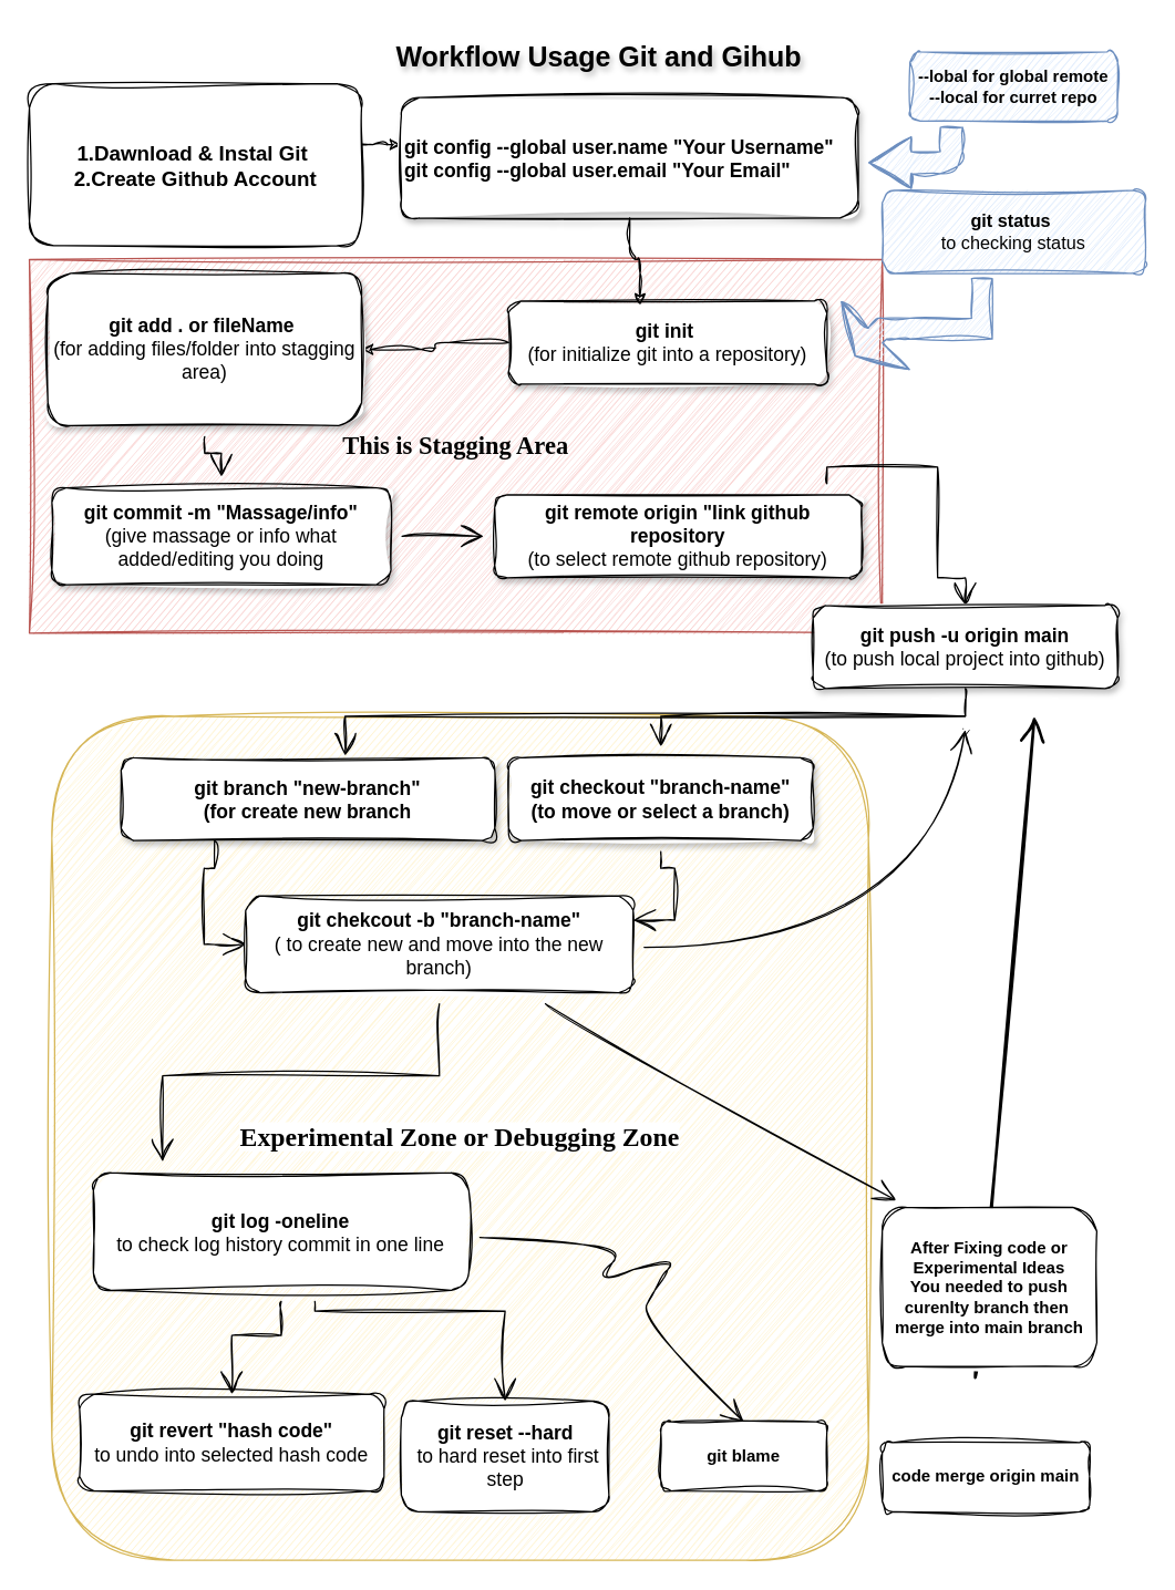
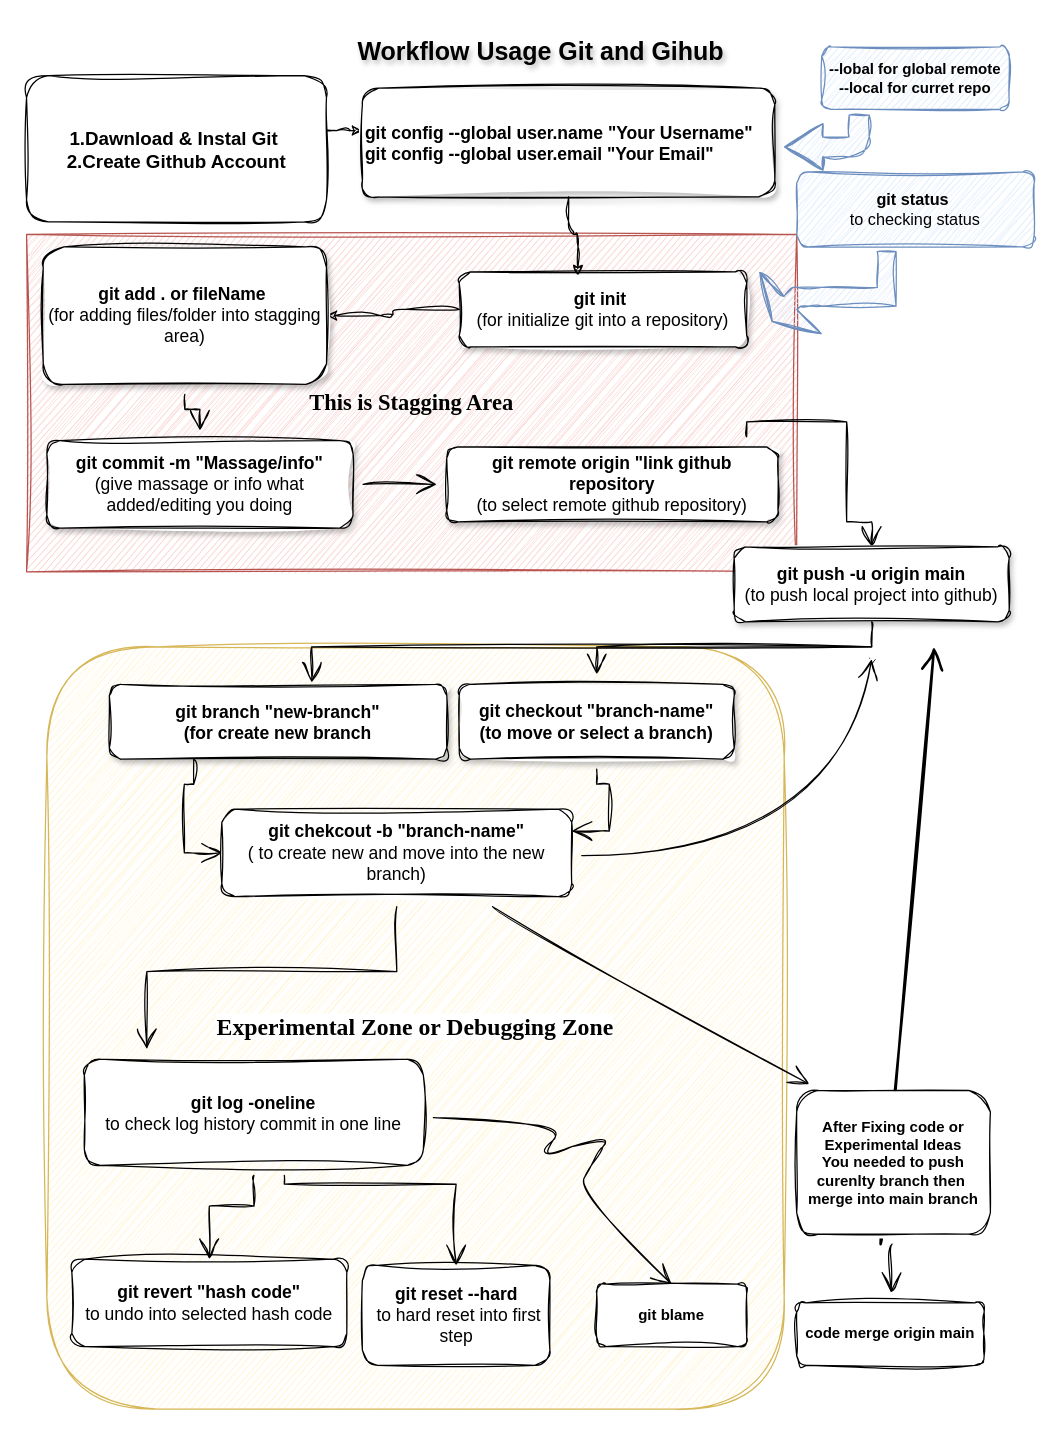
+ <mxCell id="40" value="" style="edgeStyle=none;curved=1;rounded=0;sketch=1;hachureGap=4;jiggle=2;curveFitting=1;orthogonalLoop=1;jettySize=auto;html=1;fontFamily=Architects Daughter;fontSource=https%3A%2F%2Ffonts.googleapis.com%2Fcss%3Ffamily%3DArchitects%2BDaughter;fontSize=16;startSize=14;endArrow=open;endSize=14;sourcePerimeterSpacing=8;targetPerimeterSpacing=8;" edge="1" parent="1" source="41" target="43"><mxGeometry relative="1" as="geometry" /></mxCell>
